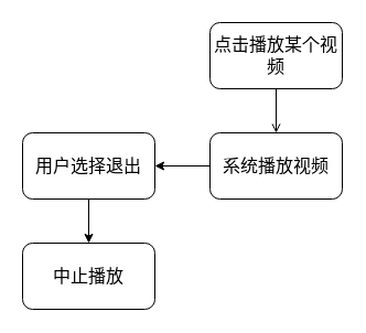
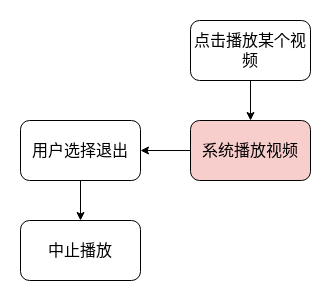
- <mxCell id="2" style="edgeStyle=orthogonalEdgeStyle;rounded=0;orthogonalLoop=1;jettySize=auto;html=1;exitX=0.5;exitY=1;exitDx=0;exitDy=0;entryX=0.5;entryY=0;entryDx=0;entryDy=0;endArrow=open;" edge="1" parent="1" source="3" target="5"><mxGeometry relative="1" as="geometry" /></mxCell>
+ <mxCell id="2" style="edgeStyle=orthogonalEdgeStyle;rounded=0;orthogonalLoop=1;jettySize=auto;html=1;exitX=0.5;exitY=1;exitDx=0;exitDy=0;entryX=0.5;entryY=0;entryDx=0;entryDy=0;" edge="1" parent="1" source="3" target="5"><mxGeometry relative="1" as="geometry" /></mxCell>
- <mxCell id="5" value="&lt;font style=&quot;font-size: 16px;&quot;&gt;系统播放视频&lt;/font&gt;" style="rounded=1;whiteSpace=wrap;html=1;" vertex="1" parent="1"><mxGeometry x="190" y="120" width="120" height="60" as="geometry" /></mxCell>
+ <mxCell id="5" value="&lt;font style=&quot;font-size: 16px;&quot;&gt;系统播放视频&lt;/font&gt;" style="rounded=1;whiteSpace=wrap;html=1;fillColor=#f8cecc;" vertex="1" parent="1"><mxGeometry x="190" y="120" width="120" height="60" as="geometry" /></mxCell>
